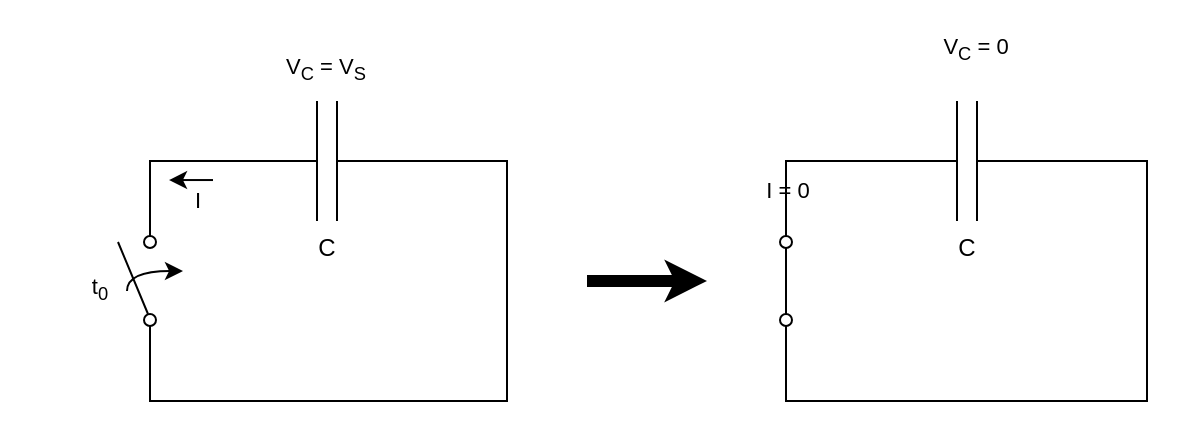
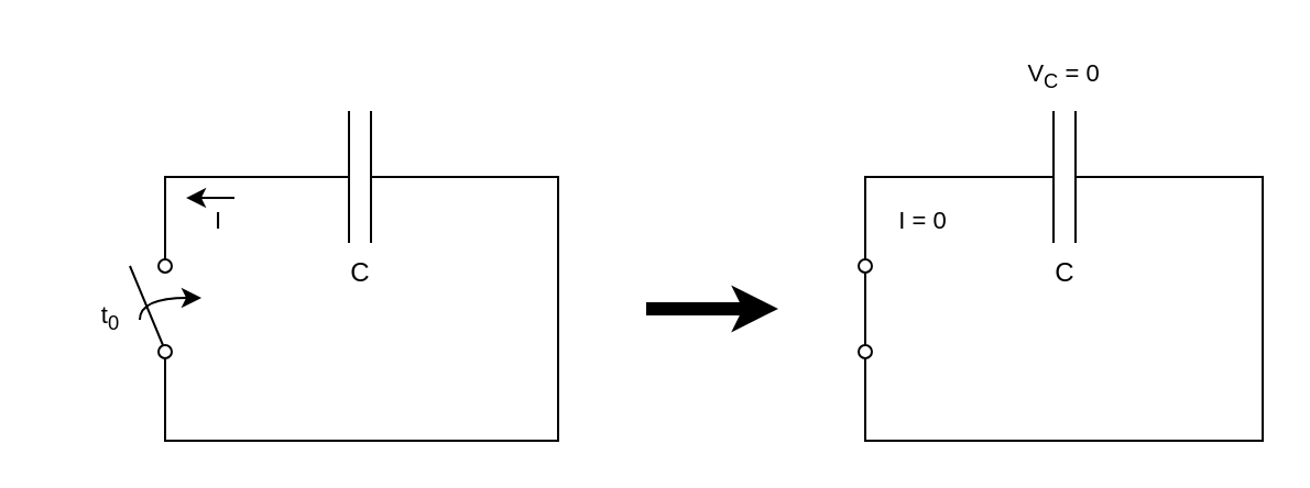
- <mxCell id="2" value="V&lt;sub&gt;C&lt;/sub&gt;&amp;nbsp;= 0" style="text;html=1;whiteSpace=wrap;strokeColor=none;fillColor=none;align=center;verticalAlign=middle;rounded=0;fontFamily=Helvetica;fontSize=11;fontColor=default;labelBackgroundColor=default;convertToSvg=1;" parent="1" vertex="1"><mxGeometry x="458" y="10" width="60" height="30" as="geometry" /></mxCell>
+ <mxCell id="2" value="V&lt;sub&gt;C&lt;/sub&gt;&amp;nbsp;= 0" style="text;html=1;whiteSpace=wrap;strokeColor=none;fillColor=none;align=center;verticalAlign=middle;rounded=0;fontFamily=Helvetica;fontSize=11;fontColor=default;labelBackgroundColor=default;convertToSvg=1;" parent="1" vertex="1"><mxGeometry x="453" y="20" width="60" height="30" as="geometry" /></mxCell>
- <mxCell id="3" value="V&lt;sub&gt;C&lt;/sub&gt;&amp;nbsp;= V&lt;sub&gt;S&lt;/sub&gt;" style="text;html=1;whiteSpace=wrap;strokeColor=none;fillColor=none;align=center;verticalAlign=middle;rounded=0;fontFamily=Helvetica;fontSize=11;fontColor=default;labelBackgroundColor=default;convertToSvg=1;" parent="1" vertex="1"><mxGeometry x="133" y="20" width="60" height="30" as="geometry" /></mxCell>
- <mxCell id="4" value="I = 0" style="text;html=1;whiteSpace=wrap;strokeColor=none;fillColor=none;align=center;verticalAlign=middle;rounded=0;fontFamily=Helvetica;fontSize=11;fontColor=default;labelBackgroundColor=default;convertToSvg=1;" parent="1" vertex="1"><mxGeometry x="380" y="85" width="28" height="20" as="geometry" /></mxCell>
+ <mxCell id="4" value="I = 0" style="text;html=1;whiteSpace=wrap;strokeColor=none;fillColor=none;align=center;verticalAlign=middle;rounded=0;fontFamily=Helvetica;fontSize=11;fontColor=default;labelBackgroundColor=default;convertToSvg=1;" parent="1" vertex="1"><mxGeometry x="405" y="90" width="28" height="20" as="geometry" /></mxCell>
